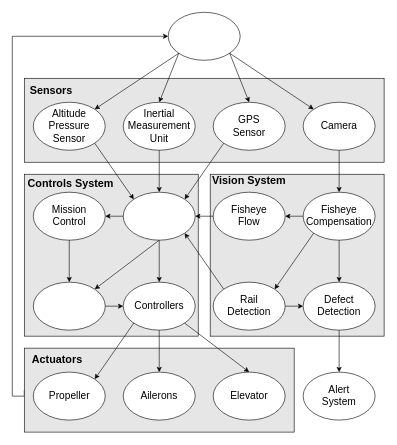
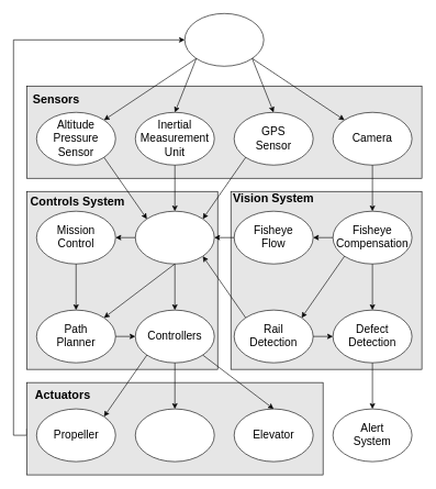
+ <mxCell id="38" value="&lt;font style=&quot;font-size: 17px&quot;&gt;Path Planner&lt;/font&gt;" style="text;html=1;strokeColor=none;fillColor=none;align=center;verticalAlign=middle;whiteSpace=wrap;rounded=0;" parent="1" vertex="1"><mxGeometry x="95" y="500" width="40" height="20" as="geometry" /></mxCell>
- <mxCell id="52" value="&lt;font style=&quot;font-size: 17px&quot;&gt;Ailerons&lt;/font&gt;" style="text;html=1;strokeColor=none;fillColor=none;align=center;verticalAlign=middle;whiteSpace=wrap;rounded=0;" parent="1" vertex="1"><mxGeometry x="245" y="650" width="40" height="20" as="geometry" /></mxCell>
